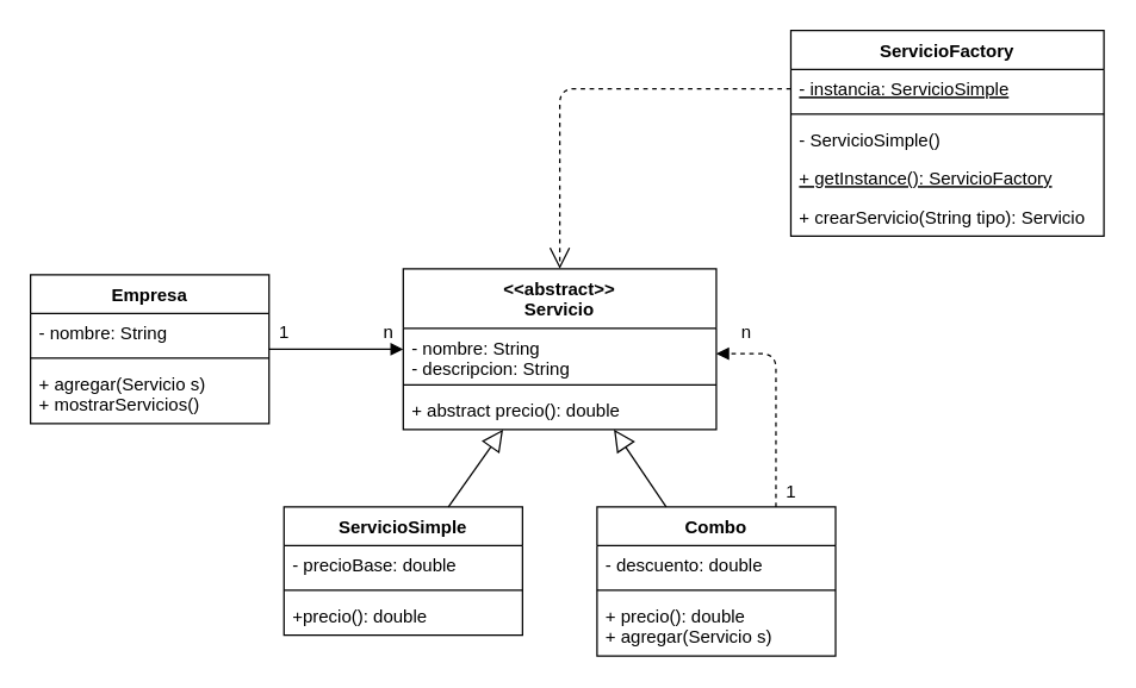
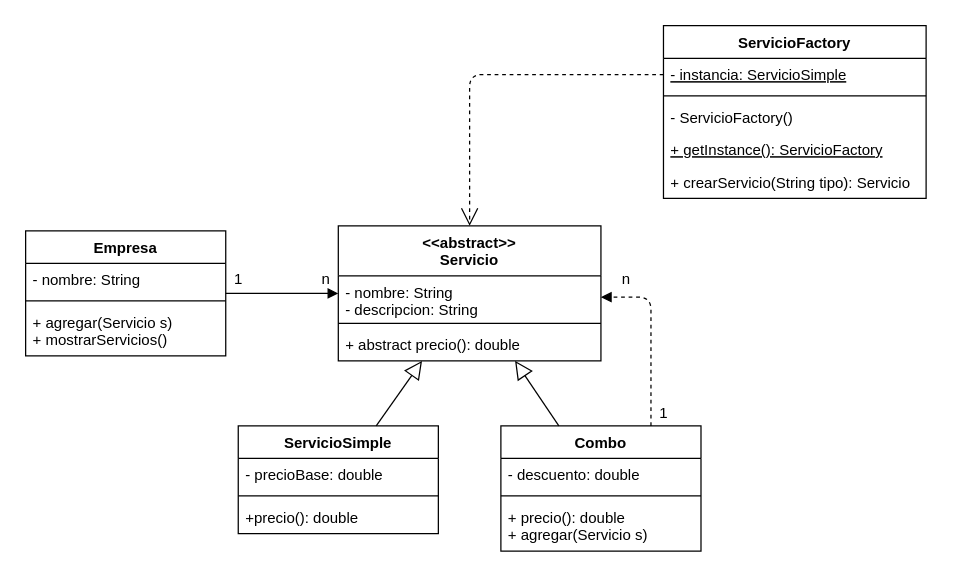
- <mxCell id="21" value="- ServicioSimple()" style="text;strokeColor=none;fillColor=none;align=left;verticalAlign=top;spacingLeft=4;spacingRight=4;overflow=hidden;rotatable=0;points=[[0,0.5],[1,0.5]];portConstraint=eastwest;" parent="18" vertex="1"><mxGeometry y="60" width="210" height="26" as="geometry" /></mxCell>
+ <mxCell id="21" value="- ServicioFactory()" style="text;strokeColor=none;fillColor=none;align=left;verticalAlign=top;spacingLeft=4;spacingRight=4;overflow=hidden;rotatable=0;points=[[0,0.5],[1,0.5]];portConstraint=eastwest;" parent="18" vertex="1"><mxGeometry y="60" width="210" height="26" as="geometry" /></mxCell>
